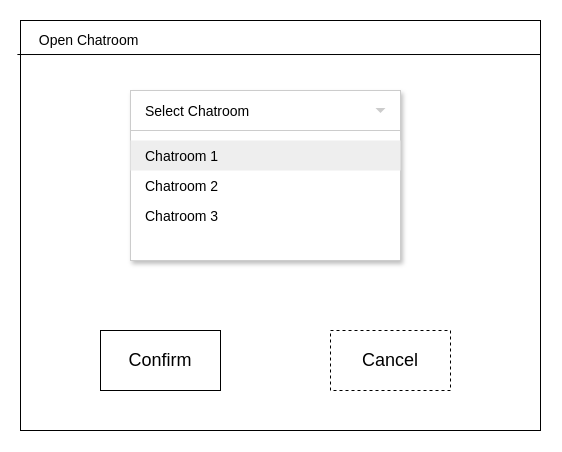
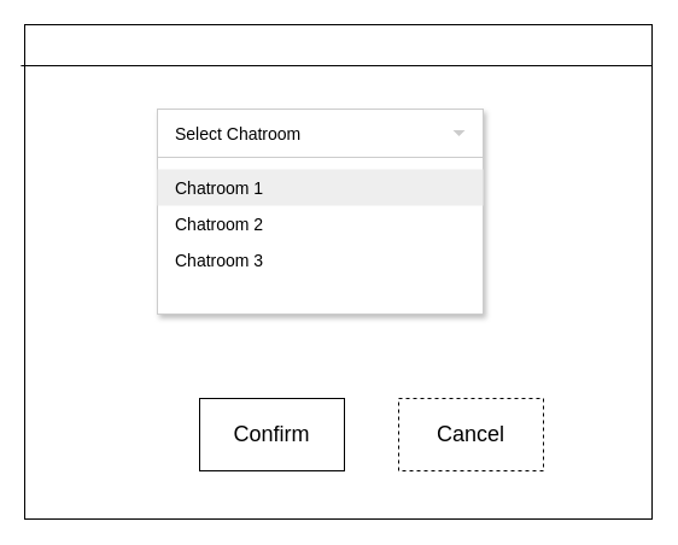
- <mxCell id="11" value="Open Chatroom&amp;nbsp;" style="text;html=1;align=center;verticalAlign=middle;resizable=0;points=[];autosize=1;strokeColor=none;fillColor=none;fontSize=14;" vertex="1" parent="1"><mxGeometry x="30" y="30" width="120" height="20" as="geometry" /></mxCell>
- <mxCell id="9" value="&lt;font style=&quot;font-size: 18px&quot;&gt;Confirm&lt;/font&gt;" style="rounded=0;whiteSpace=wrap;html=1;" vertex="1" parent="1"><mxGeometry x="100" y="330" width="120" height="60" as="geometry" /></mxCell>
+ <mxCell id="9" value="&lt;font style=&quot;font-size: 18px&quot;&gt;Confirm&lt;/font&gt;" style="rounded=0;whiteSpace=wrap;html=1;" vertex="1" parent="1"><mxGeometry x="165" y="330" width="120" height="60" as="geometry" /></mxCell>
